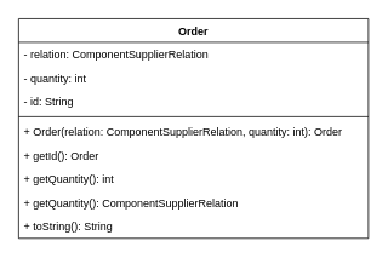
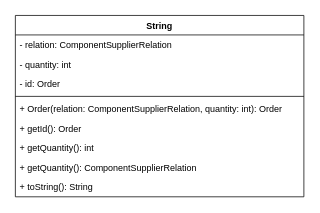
- <mxCell id="2" value="Order" style="swimlane;fontStyle=1;align=center;verticalAlign=top;childLayout=stackLayout;horizontal=1;startSize=26;horizontalStack=0;resizeParent=1;resizeParentMax=0;resizeLast=0;collapsible=1;marginBottom=0;" vertex="1" parent="1"><mxGeometry x="20" y="20" width="385" height="242" as="geometry" /></mxCell>
+ <mxCell id="2" value="String" style="swimlane;fontStyle=1;align=center;verticalAlign=top;childLayout=stackLayout;horizontal=1;startSize=26;horizontalStack=0;resizeParent=1;resizeParentMax=0;resizeLast=0;collapsible=1;marginBottom=0;" vertex="1" parent="1"><mxGeometry x="20" y="20" width="385" height="242" as="geometry" /></mxCell>
- <mxCell id="5" value="- id: String" style="text;strokeColor=none;fillColor=none;align=left;verticalAlign=top;spacingLeft=4;spacingRight=4;overflow=hidden;rotatable=0;points=[[0,0.5],[1,0.5]];portConstraint=eastwest;" vertex="1" parent="2"><mxGeometry y="78" width="385" height="26" as="geometry" /></mxCell>
+ <mxCell id="5" value="- id: Order" style="text;strokeColor=none;fillColor=none;align=left;verticalAlign=top;spacingLeft=4;spacingRight=4;overflow=hidden;rotatable=0;points=[[0,0.5],[1,0.5]];portConstraint=eastwest;" vertex="1" parent="2"><mxGeometry y="78" width="385" height="26" as="geometry" /></mxCell>
